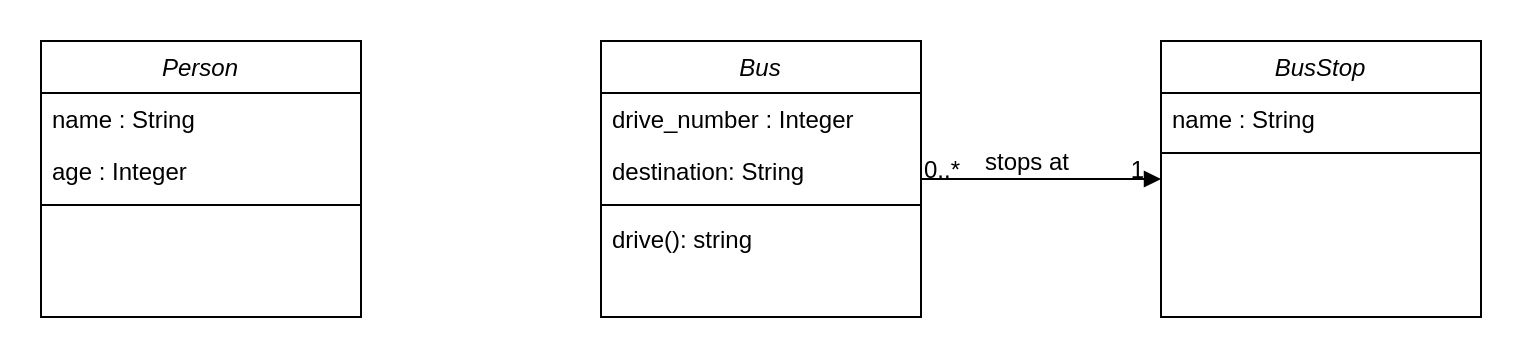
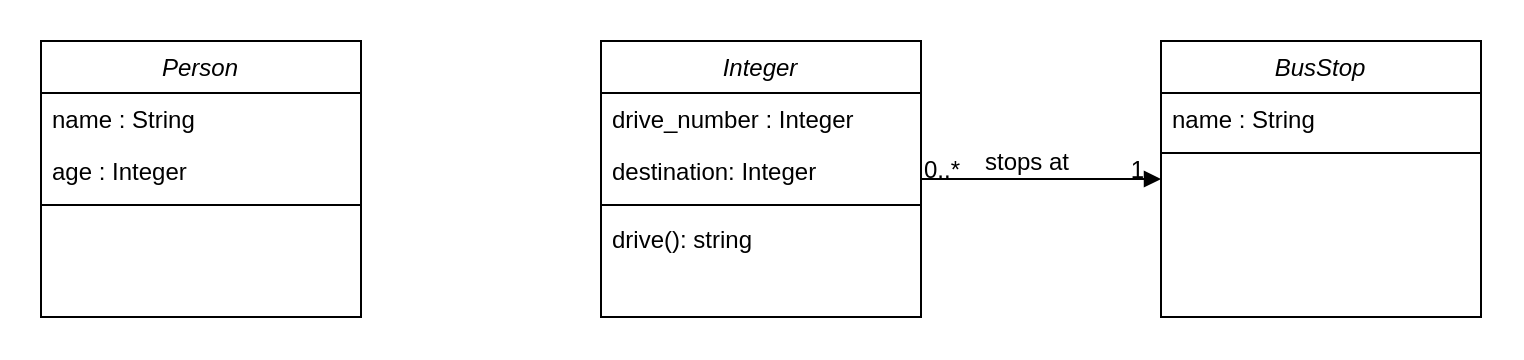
- <mxCell id="2" value="Bus" style="swimlane;fontStyle=2;align=center;verticalAlign=top;childLayout=stackLayout;horizontal=1;startSize=26;horizontalStack=0;resizeParent=1;resizeLast=0;collapsible=1;marginBottom=0;rounded=0;shadow=0;strokeWidth=1;" parent="1" vertex="1"><mxGeometry x="300" y="20" width="160" height="138" as="geometry"><mxRectangle x="230" y="140" width="160" height="26" as="alternateBounds" /></mxGeometry></mxCell>
+ <mxCell id="2" value="Integer" style="swimlane;fontStyle=2;align=center;verticalAlign=top;childLayout=stackLayout;horizontal=1;startSize=26;horizontalStack=0;resizeParent=1;resizeLast=0;collapsible=1;marginBottom=0;rounded=0;shadow=0;strokeWidth=1;" parent="1" vertex="1"><mxGeometry x="300" y="20" width="160" height="138" as="geometry"><mxRectangle x="230" y="140" width="160" height="26" as="alternateBounds" /></mxGeometry></mxCell>
- <mxCell id="4" value="destination: String" style="text;align=left;verticalAlign=top;spacingLeft=4;spacingRight=4;overflow=hidden;rotatable=0;points=[[0,0.5],[1,0.5]];portConstraint=eastwest;rounded=0;shadow=0;html=0;" parent="2" vertex="1"><mxGeometry y="52" width="160" height="26" as="geometry" /></mxCell>
+ <mxCell id="4" value="destination: Integer" style="text;align=left;verticalAlign=top;spacingLeft=4;spacingRight=4;overflow=hidden;rotatable=0;points=[[0,0.5],[1,0.5]];portConstraint=eastwest;rounded=0;shadow=0;html=0;" parent="2" vertex="1"><mxGeometry y="52" width="160" height="26" as="geometry" /></mxCell>
